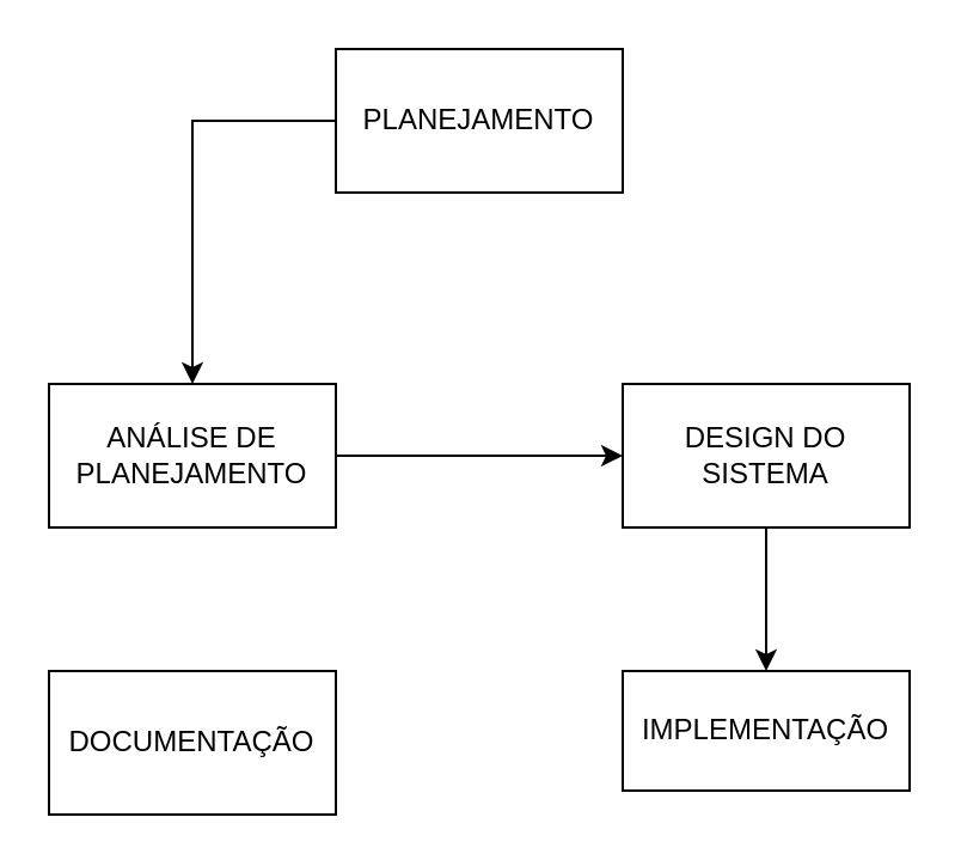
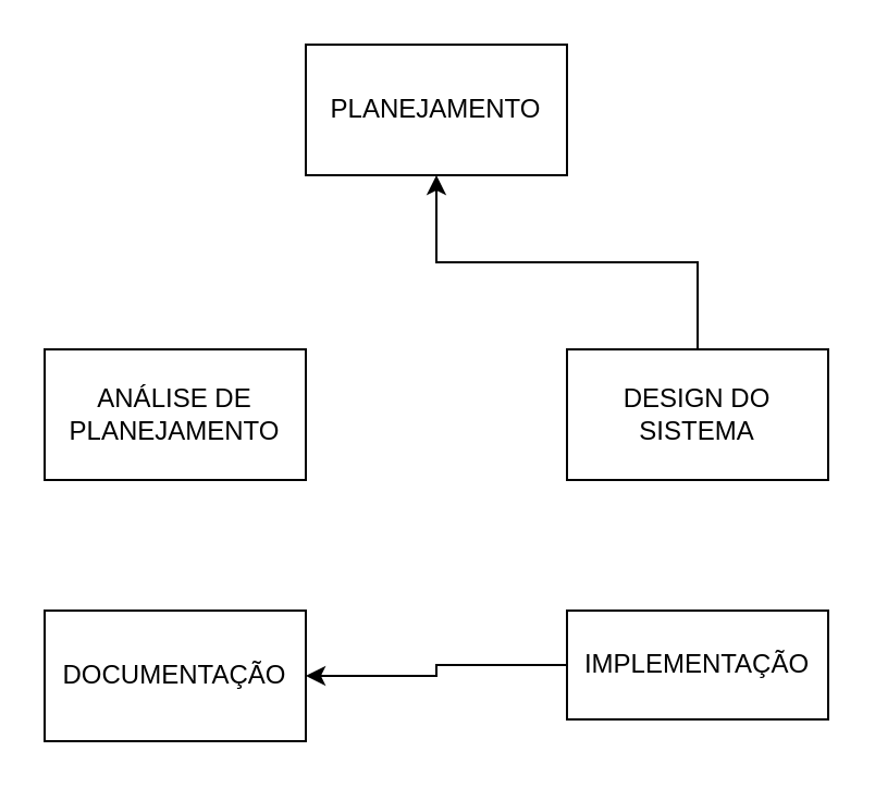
- <mxCell id="2" style="edgeStyle=orthogonalEdgeStyle;rounded=0;orthogonalLoop=1;jettySize=auto;html=1;" edge="1" parent="1" source="3" target="5"><mxGeometry relative="1" as="geometry"><mxPoint x="60" y="50" as="targetPoint" /><Array as="points"><mxPoint x="80" y="50" /></Array></mxGeometry></mxCell>
- <mxCell id="4" style="edgeStyle=orthogonalEdgeStyle;rounded=0;orthogonalLoop=1;jettySize=auto;html=1;entryX=0;entryY=0.5;entryDx=0;entryDy=0;" edge="1" parent="1" source="5" target="7"><mxGeometry relative="1" as="geometry" /></mxCell>
- <mxCell id="6" style="edgeStyle=orthogonalEdgeStyle;rounded=0;orthogonalLoop=1;jettySize=auto;html=1;entryX=0.5;entryY=0;entryDx=0;entryDy=0;" edge="1" parent="1" source="7" target="9"><mxGeometry relative="1" as="geometry" /></mxCell>
+ <mxCell id="6" style="edgeStyle=orthogonalEdgeStyle;rounded=0;orthogonalLoop=1;jettySize=auto;html=1;" edge="1" parent="1" source="7" target="3"><mxGeometry relative="1" as="geometry" /></mxCell>
+ <mxCell id="8" style="edgeStyle=orthogonalEdgeStyle;rounded=0;orthogonalLoop=1;jettySize=auto;html=1;entryX=1;entryY=0.5;entryDx=0;entryDy=0;" edge="1" parent="1" source="9" target="10"><mxGeometry relative="1" as="geometry" /></mxCell>
